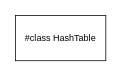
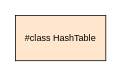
- <mxCell id="2" value="#class HashTable" style="whiteSpace=wrap;html=1;" vertex="1" parent="1"><mxGeometry x="20" y="20" width="120" height="60" as="geometry" /></mxCell>
+ <mxCell id="2" value="#class HashTable" style="whiteSpace=wrap;html=1;fillColor=#ffe6cc;" vertex="1" parent="1"><mxGeometry x="20" y="20" width="120" height="60" as="geometry" /></mxCell>
